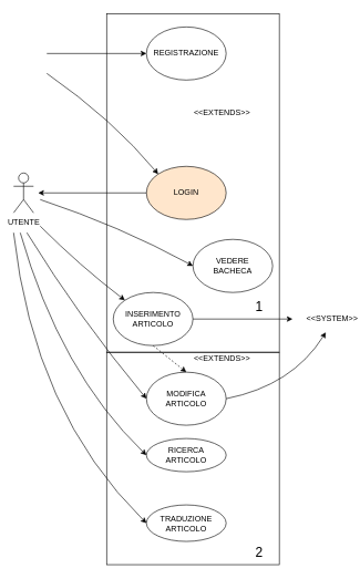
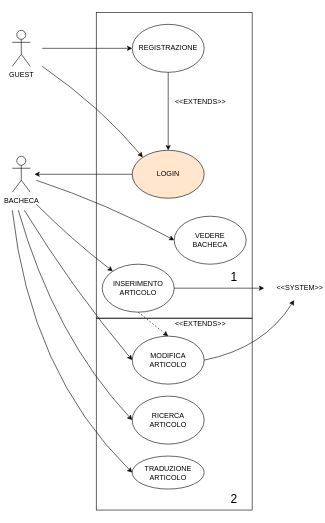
+ <mxCell id="4" value="&lt;div&gt;GUEST&lt;/div&gt;&lt;div&gt;&lt;br&gt;&lt;/div&gt;" style="shape=umlActor;verticalLabelPosition=bottom;labelBackgroundColor=#ffffff;verticalAlign=top;html=1;outlineConnect=0;" vertex="1" parent="1"><mxGeometry x="20" y="50" width="30" height="60" as="geometry" /></mxCell>
+ <mxCell id="18" value="" style="endArrow=classic;html=1;exitX=0.5;exitY=1;exitDx=0;exitDy=0;entryX=0.5;entryY=0;entryDx=0;entryDy=0;" edge="1" parent="1" source="5" target="7"><mxGeometry width="50" height="50" relative="1" as="geometry"><mxPoint x="220" y="400" as="sourcePoint" /><mxPoint x="370" y="230" as="targetPoint" /></mxGeometry></mxCell>
- <mxCell id="8" value="UTENTE" style="shape=umlActor;verticalLabelPosition=bottom;labelBackgroundColor=#ffffff;verticalAlign=top;html=1;outlineConnect=0;" vertex="1" parent="1"><mxGeometry x="20" y="260" width="30" height="60" as="geometry" /></mxCell>
+ <mxCell id="8" value="BACHECA" style="shape=umlActor;verticalLabelPosition=bottom;labelBackgroundColor=#ffffff;verticalAlign=top;html=1;outlineConnect=0;" vertex="1" parent="1"><mxGeometry x="20" y="260" width="30" height="60" as="geometry" /></mxCell>
- <mxCell id="12" value="&lt;div&gt;RICERCA&lt;/div&gt;&lt;div&gt;ARTICOLO&lt;/div&gt;" style="ellipse;whiteSpace=wrap;html=1;" vertex="1" parent="1"><mxGeometry x="220" y="660" width="120" height="50" as="geometry" /></mxCell>
+ <mxCell id="12" value="&lt;div&gt;RICERCA&lt;/div&gt;&lt;div&gt;ARTICOLO&lt;/div&gt;" style="ellipse;whiteSpace=wrap;html=1;" vertex="1" parent="1"><mxGeometry x="220" y="660" width="120" height="80" as="geometry" /></mxCell>
